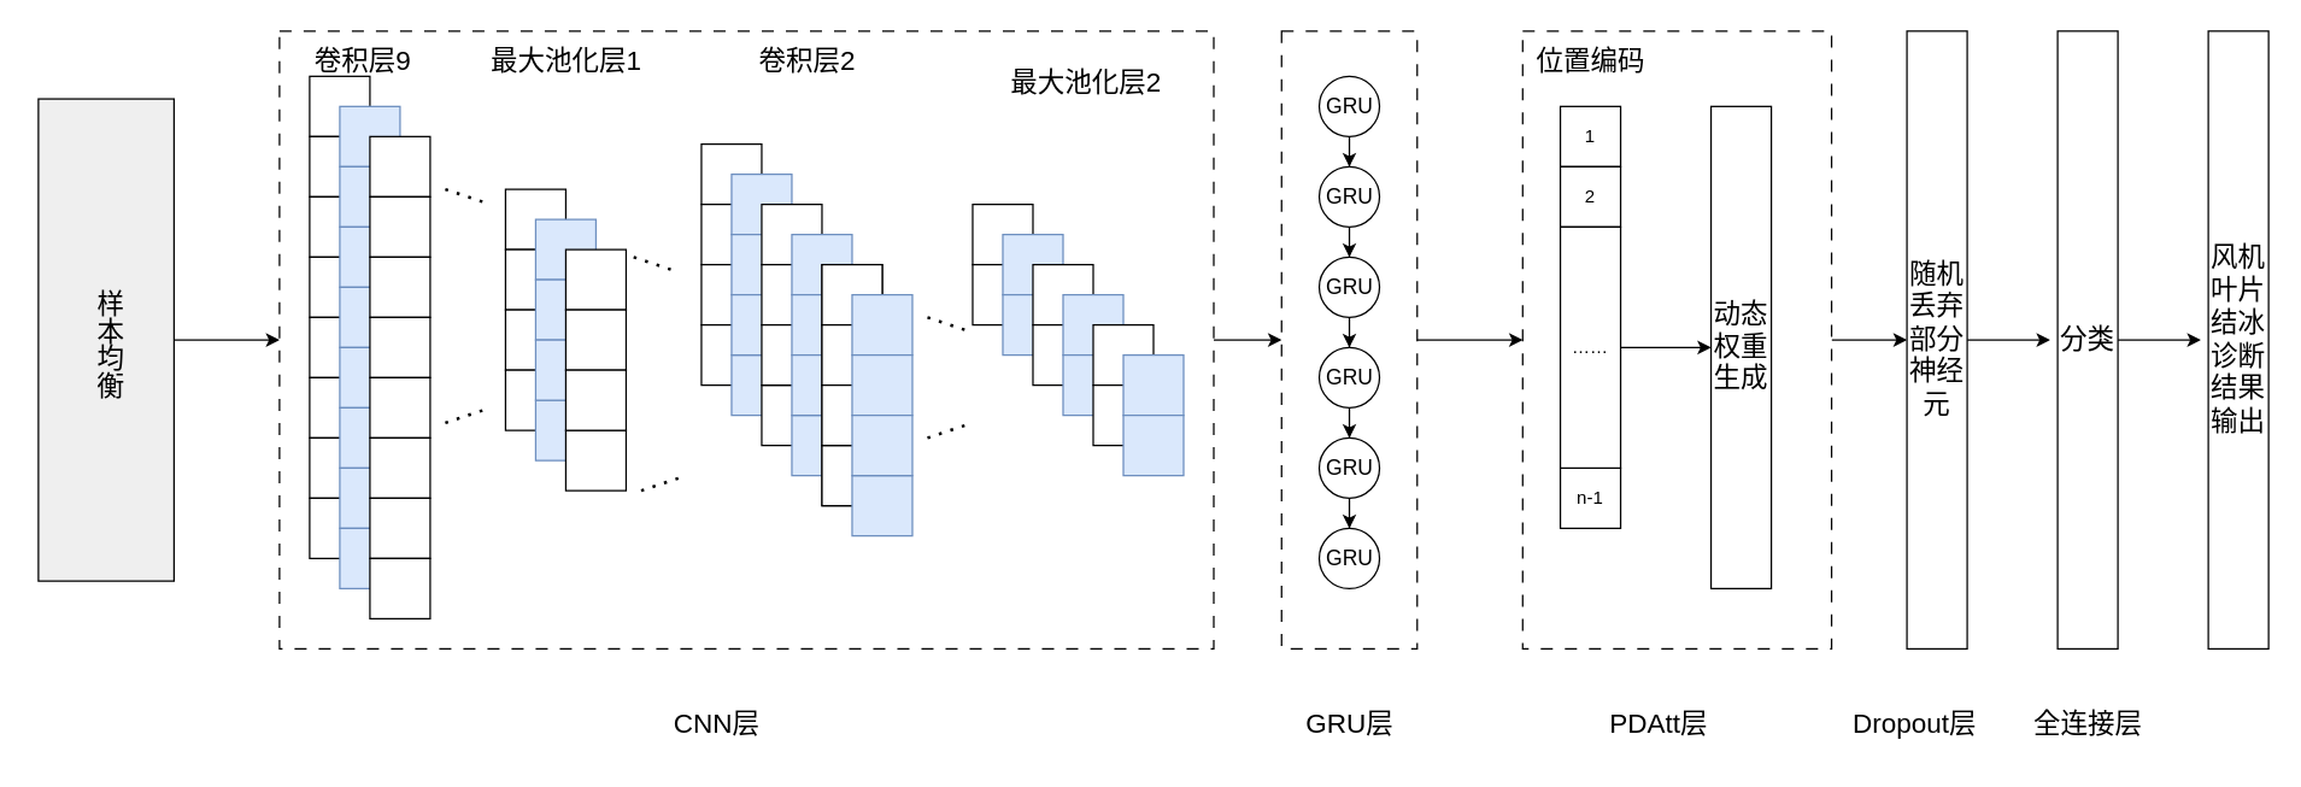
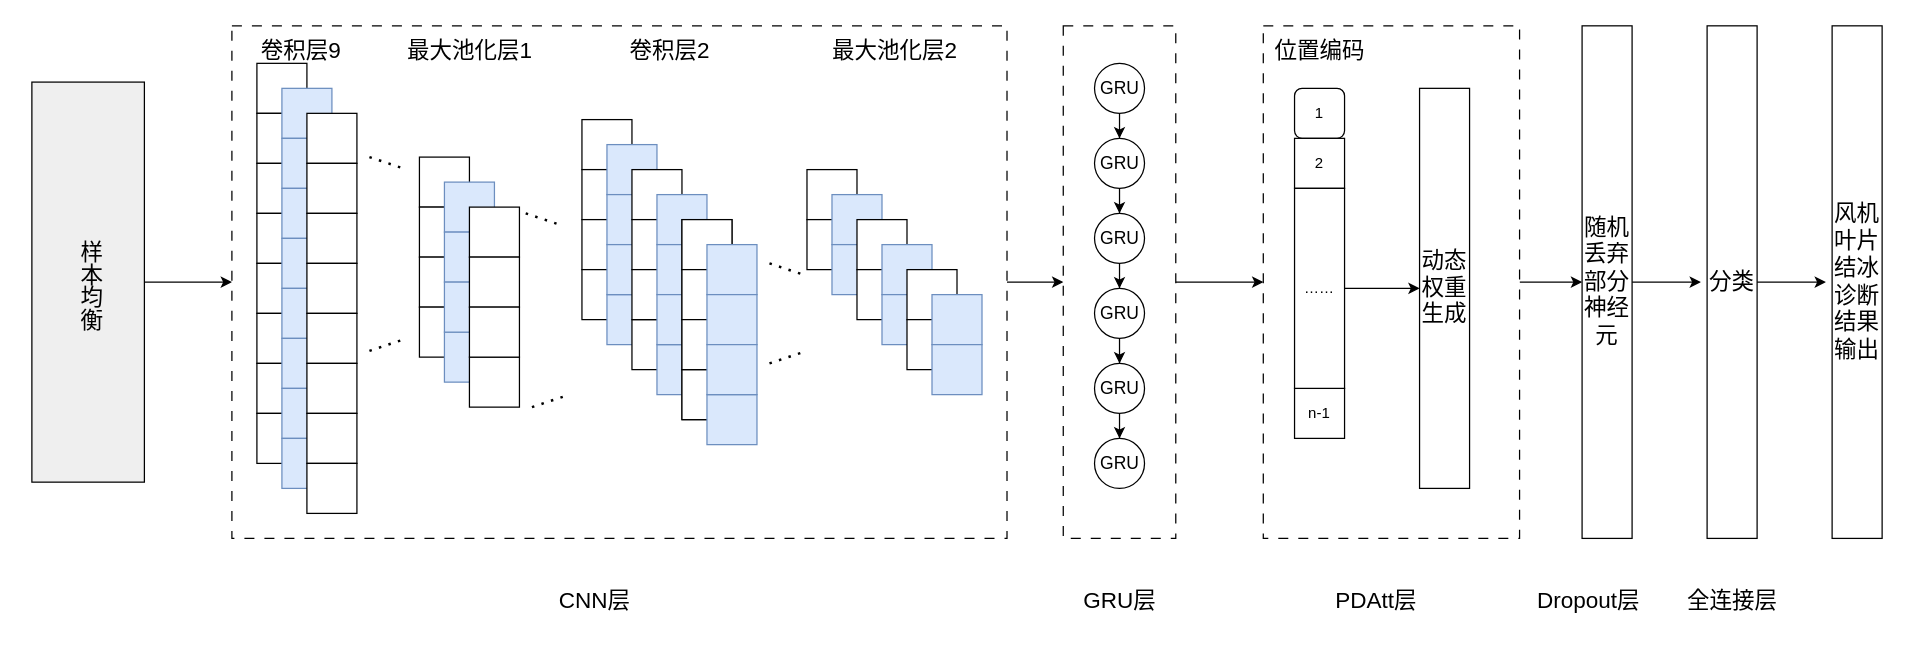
- <mxCell id="104" value="&lt;font style=&quot;font-size: 18px;&quot;&gt;最大池化层2&lt;/font&gt;" style="text;html=1;align=center;verticalAlign=middle;resizable=0;points=[];autosize=1;strokeColor=none;fillColor=none;" parent="1" vertex="1"><mxGeometry x="660" y="35" width="120" height="40" as="geometry" /></mxCell>
+ <mxCell id="104" value="&lt;font style=&quot;font-size: 18px;&quot;&gt;最大池化层2&lt;/font&gt;" style="text;html=1;align=center;verticalAlign=middle;resizable=0;points=[];autosize=1;strokeColor=none;fillColor=none;" parent="1" vertex="1"><mxGeometry x="655" y="20" width="120" height="40" as="geometry" /></mxCell>
- <mxCell id="110" value="1" style="rounded=0;whiteSpace=wrap;html=1;" parent="1" vertex="1"><mxGeometry x="1035" y="70" width="40" height="40" as="geometry" /></mxCell>
+ <mxCell id="110" value="1" style="whiteSpace=wrap;html=1;rounded=1;" parent="1" vertex="1"><mxGeometry x="1035" y="70" width="40" height="40" as="geometry" /></mxCell>
